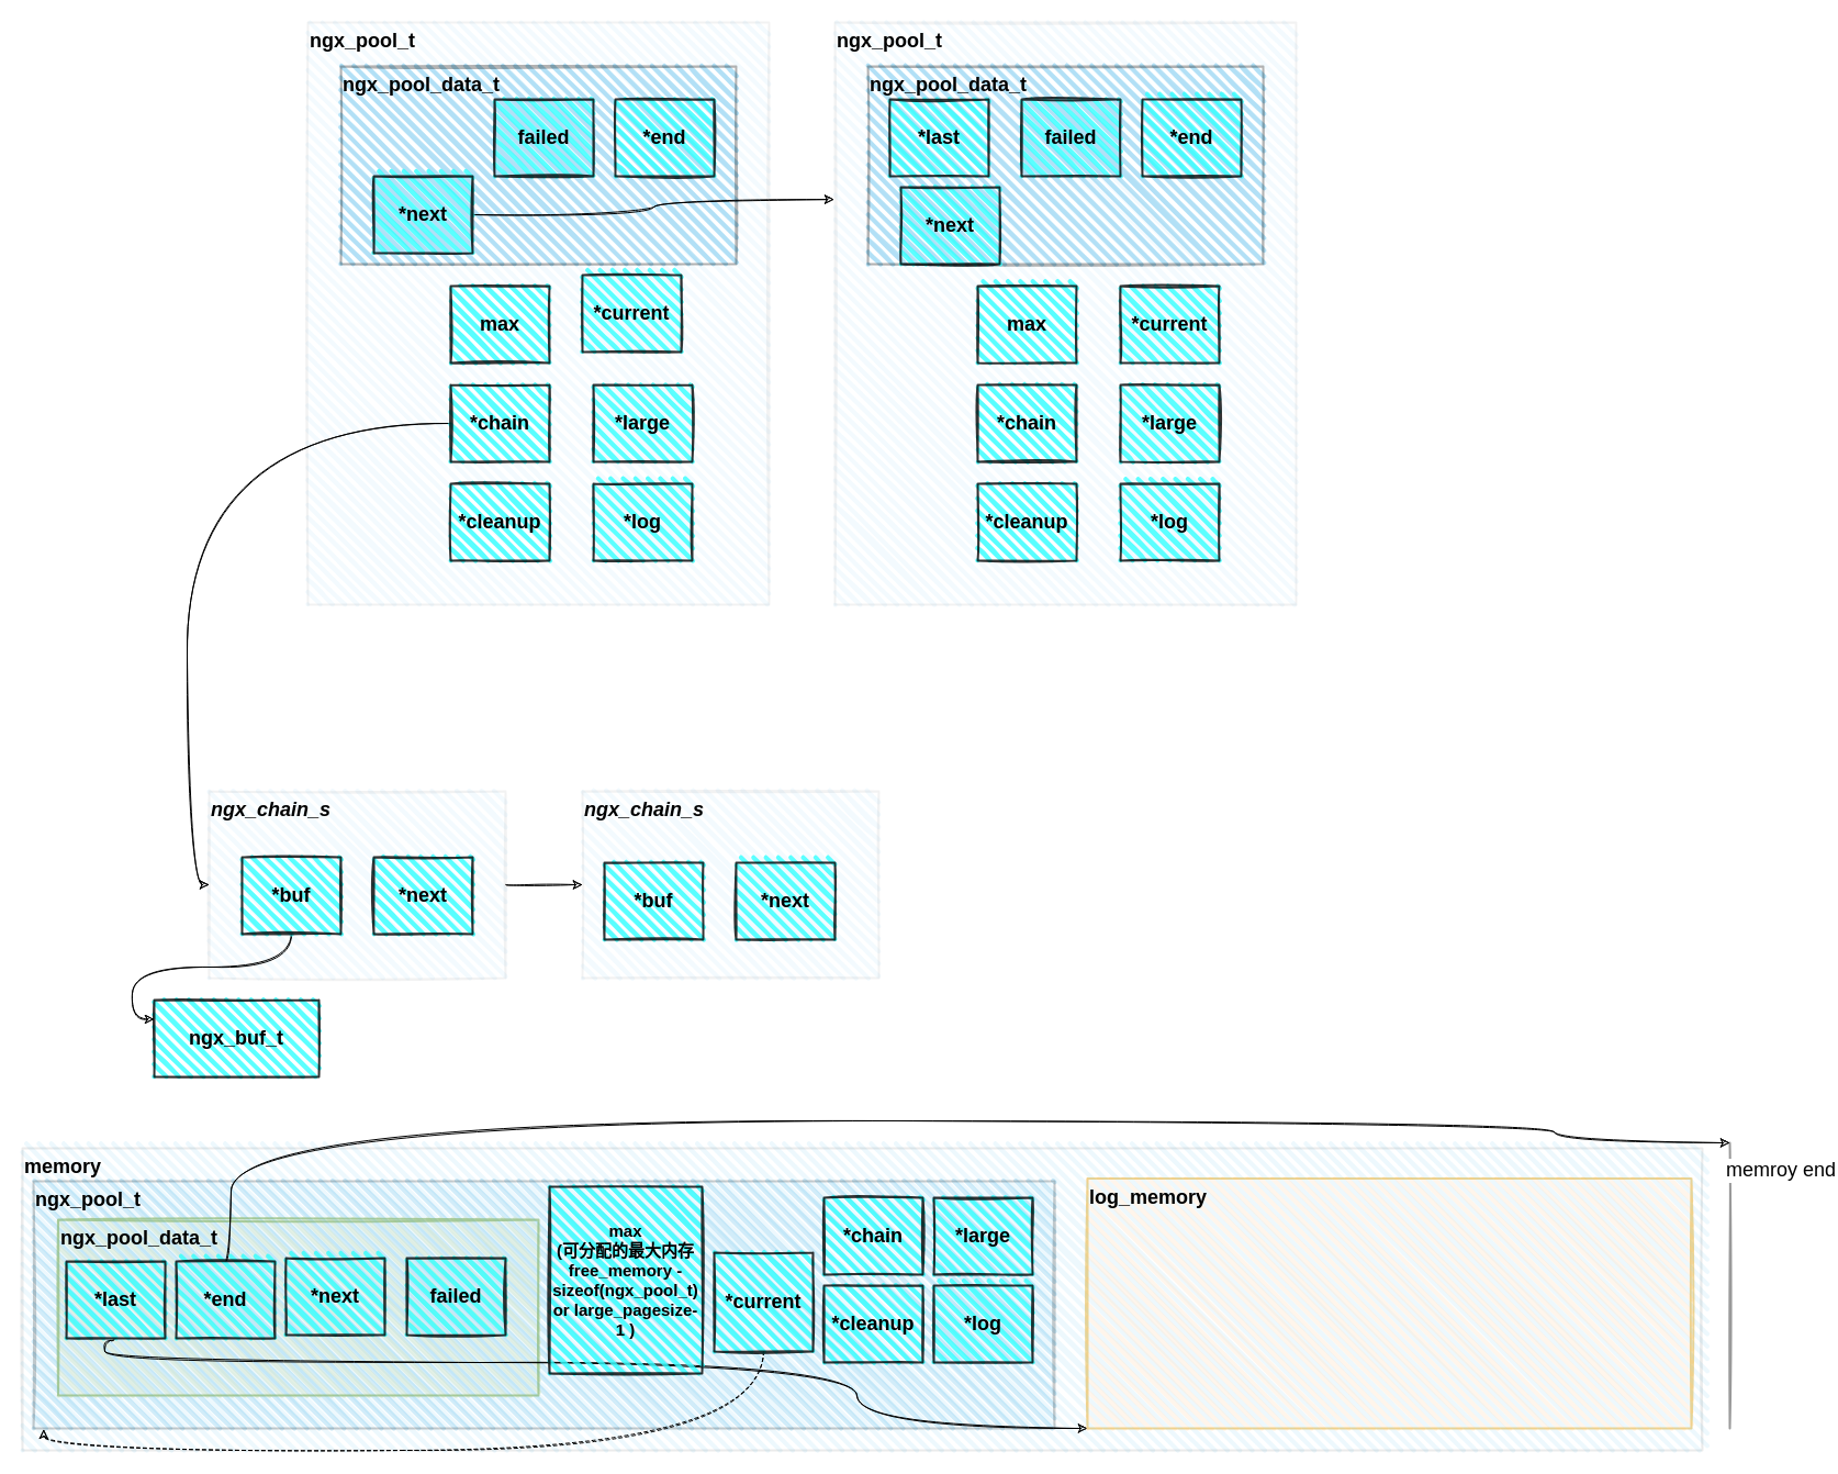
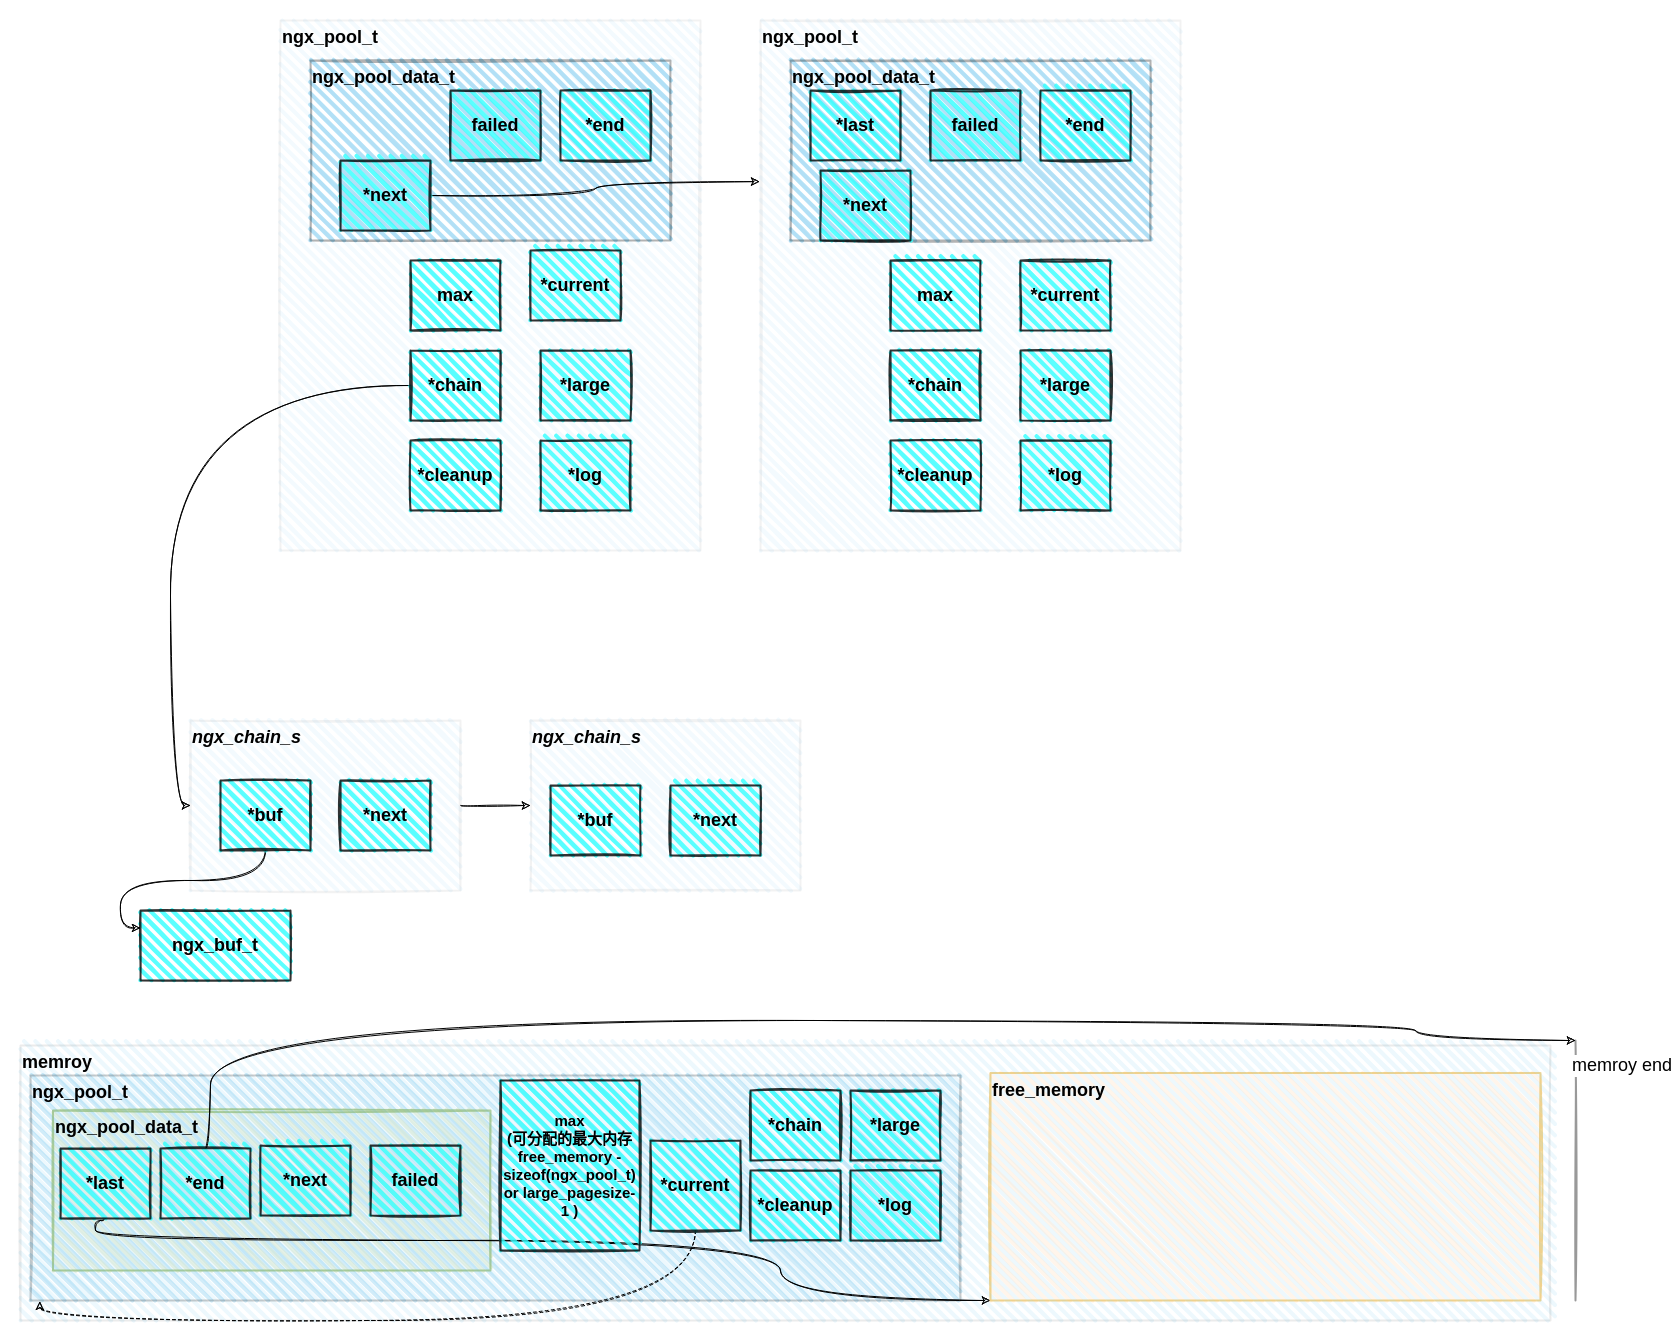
- <mxCell id="2" value="&lt;b style=&quot;font-size: 18px&quot;&gt;&lt;font style=&quot;font-size: 18px&quot;&gt;memory&lt;/font&gt;&lt;/b&gt;" style="whiteSpace=wrap;html=1;strokeWidth=2;fillWeight=4;hachureGap=8;hachureAngle=45;fillColor=#1ba1e2;opacity=8;sketch=1;align=left;fontSize=18;verticalAlign=top;" vertex="1" parent="1"><mxGeometry x="20" y="1045" width="1530" height="275" as="geometry" /></mxCell>
+ <mxCell id="2" value="&lt;b style=&quot;font-size: 18px&quot;&gt;&lt;font style=&quot;font-size: 18px&quot;&gt;memroy&lt;/font&gt;&lt;/b&gt;" style="whiteSpace=wrap;html=1;strokeWidth=2;fillWeight=4;hachureGap=8;hachureAngle=45;fillColor=#1ba1e2;opacity=8;sketch=1;align=left;fontSize=18;verticalAlign=top;" vertex="1" parent="1"><mxGeometry x="20" y="1045" width="1530" height="275" as="geometry" /></mxCell>
- <mxCell id="41" value="&lt;b style=&quot;font-size: 18px&quot;&gt;&lt;font style=&quot;font-size: 18px&quot;&gt;log_memory&lt;/font&gt;&lt;/b&gt;" style="whiteSpace=wrap;html=1;strokeWidth=2;fillWeight=4;hachureGap=8;hachureAngle=45;fillColor=#ffe6cc;opacity=40;sketch=1;align=left;fontSize=18;verticalAlign=top;strokeColor=#d79b00;" vertex="1" parent="1"><mxGeometry x="990" y="1072.5" width="550" height="227.5" as="geometry" /></mxCell>
+ <mxCell id="41" value="&lt;b style=&quot;font-size: 18px&quot;&gt;&lt;font style=&quot;font-size: 18px&quot;&gt;free_memory&lt;/font&gt;&lt;/b&gt;" style="whiteSpace=wrap;html=1;strokeWidth=2;fillWeight=4;hachureGap=8;hachureAngle=45;fillColor=#ffe6cc;opacity=40;sketch=1;align=left;fontSize=18;verticalAlign=top;strokeColor=#d79b00;" vertex="1" parent="1"><mxGeometry x="990" y="1072.5" width="550" height="227.5" as="geometry" /></mxCell>
